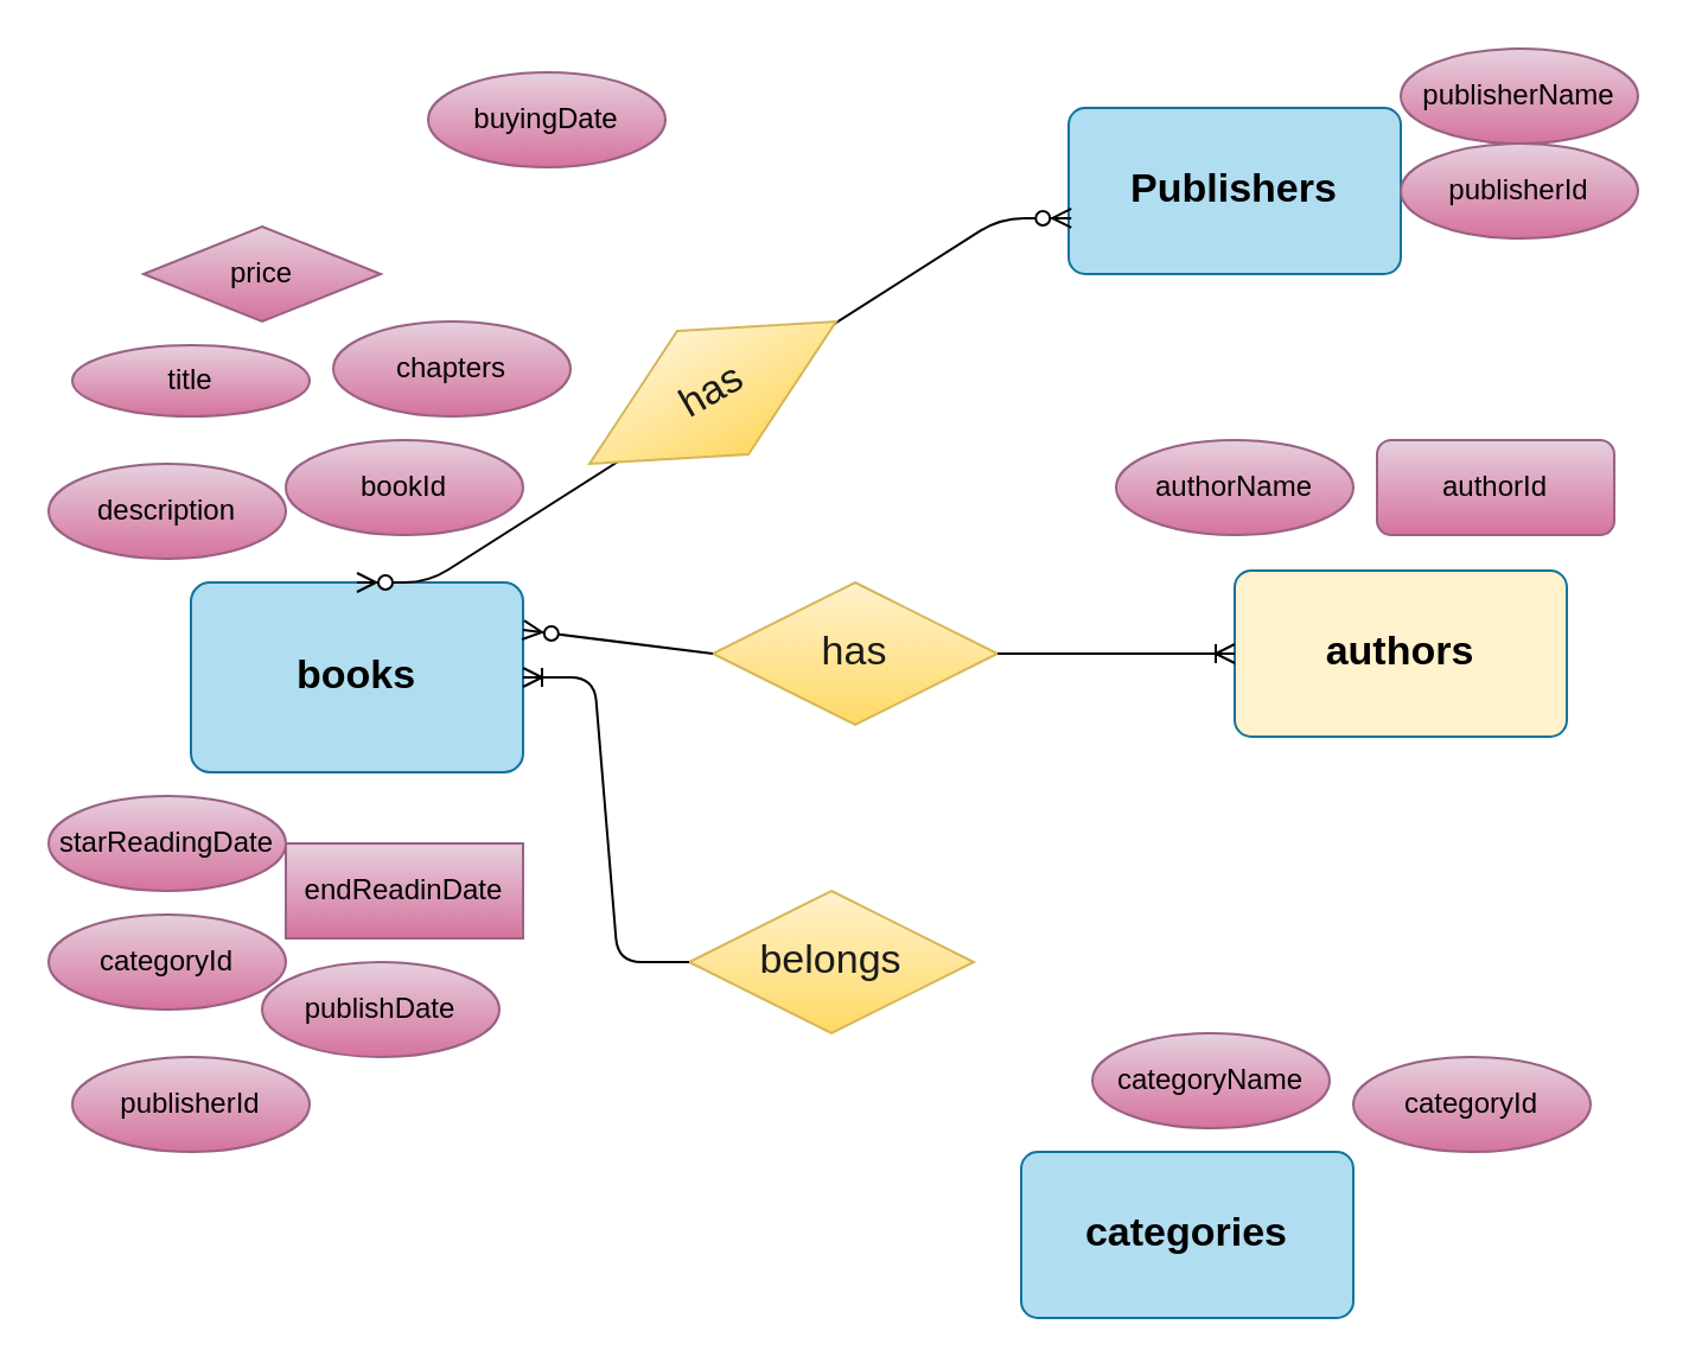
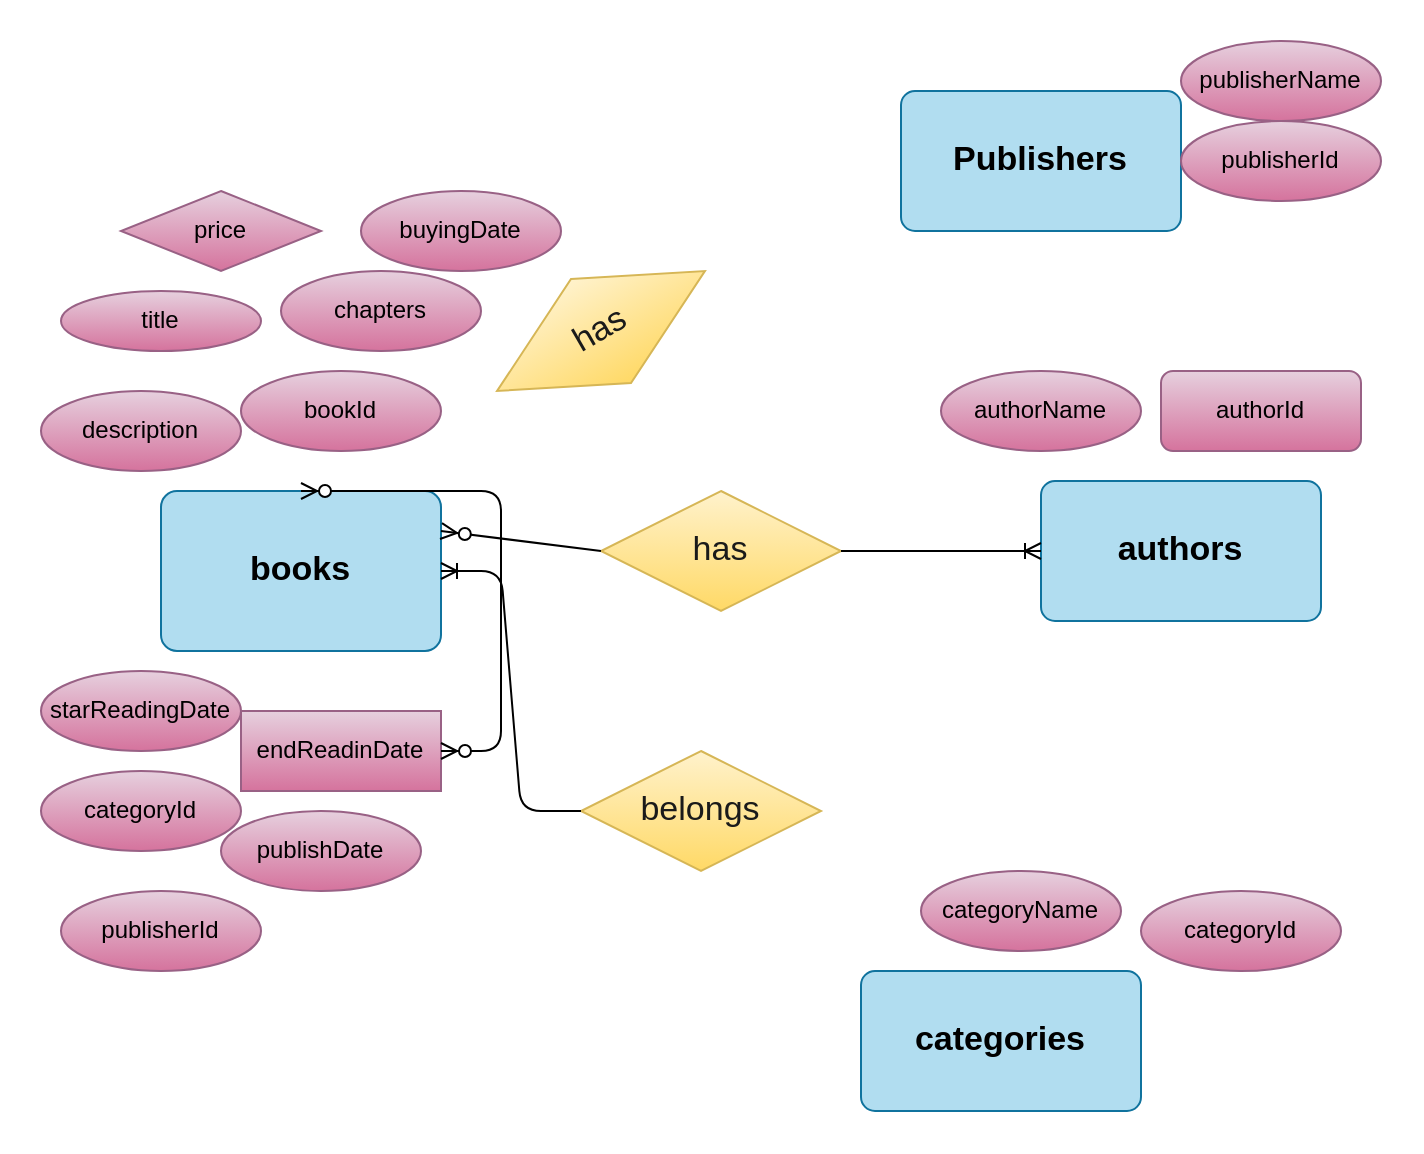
- <mxCell id="6" value="&lt;font color=&quot;#000000&quot;&gt;buyingDate&lt;/font&gt;" style="ellipse;whiteSpace=wrap;html=1;align=center;fillColor=#e6d0de;strokeColor=#996185;gradientColor=#d5739d;fontColor=#333333;" parent="1" vertex="1"><mxGeometry x="180" y="30" width="100" height="40" as="geometry" /></mxCell>
+ <mxCell id="6" value="&lt;font color=&quot;#000000&quot;&gt;buyingDate&lt;/font&gt;" style="ellipse;whiteSpace=wrap;html=1;align=center;fillColor=#e6d0de;strokeColor=#996185;gradientColor=#d5739d;fontColor=#333333;" parent="1" vertex="1"><mxGeometry x="180" y="95" width="100" height="40" as="geometry" /></mxCell>
- <mxCell id="25" value="" style="edgeStyle=entityRelationEdgeStyle;fontSize=12;html=1;endArrow=ERzeroToMany;endFill=1;startArrow=ERzeroToMany;exitX=0.5;exitY=0;exitDx=0;exitDy=0;entryX=0.008;entryY=0.664;entryDx=0;entryDy=0;entryPerimeter=0;" edge="1" parent="1" source="2" target="24"><mxGeometry width="100" height="100" relative="1" as="geometry"><mxPoint x="100" y="335" as="sourcePoint" /><mxPoint x="200" y="235" as="targetPoint" /></mxGeometry></mxCell>
+ <mxCell id="25" value="" style="edgeStyle=entityRelationEdgeStyle;fontSize=12;html=1;endArrow=ERzeroToMany;endFill=1;startArrow=ERzeroToMany;exitX=0.5;exitY=0;exitDx=0;exitDy=0;" edge="1" parent="1" source="2" target="9"><mxGeometry width="100" height="100" relative="1" as="geometry"><mxPoint x="100" y="335" as="sourcePoint" /><mxPoint x="200" y="235" as="targetPoint" /></mxGeometry></mxCell>
- <mxCell id="3" value="authors" style="rounded=1;arcSize=10;whiteSpace=wrap;html=1;align=center;fillColor=#fff2cc;strokeColor=#10739e;fontColor=#000000;fontStyle=1;fontSize=17;" parent="1" vertex="1"><mxGeometry x="520" y="240" width="140" height="70" as="geometry" /></mxCell>
+ <mxCell id="3" value="authors" style="rounded=1;arcSize=10;whiteSpace=wrap;html=1;align=center;fillColor=#b1ddf0;strokeColor=#10739e;fontColor=#000000;fontStyle=1;fontSize=17;" parent="1" vertex="1"><mxGeometry x="520" y="240" width="140" height="70" as="geometry" /></mxCell>
